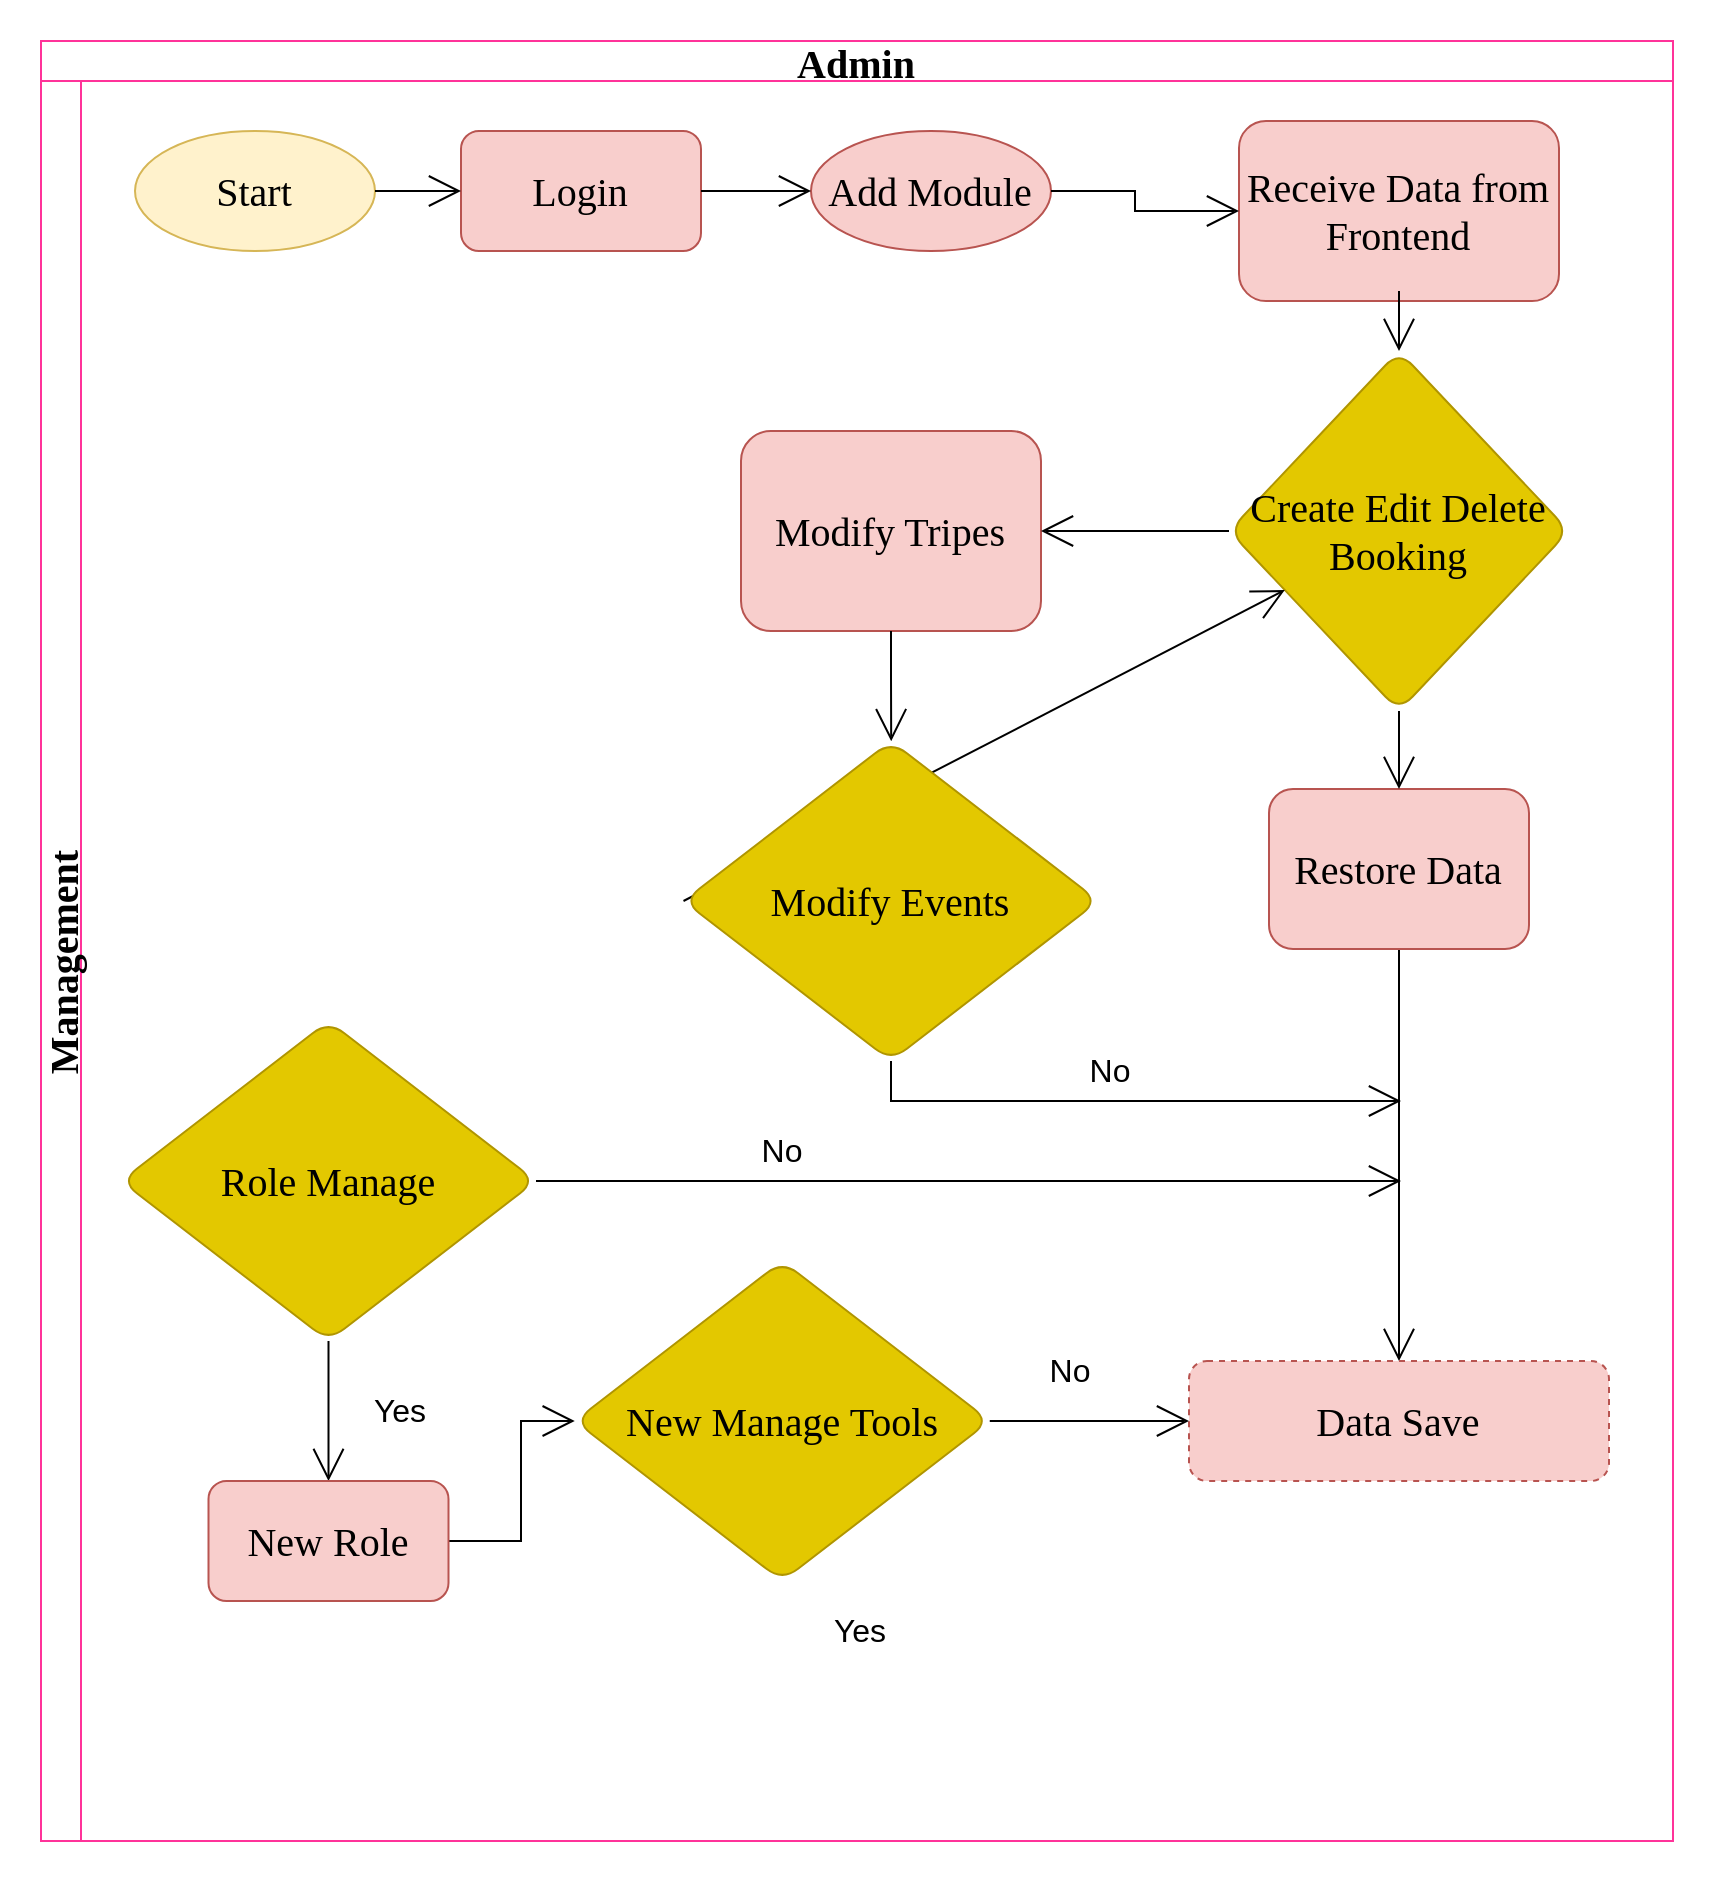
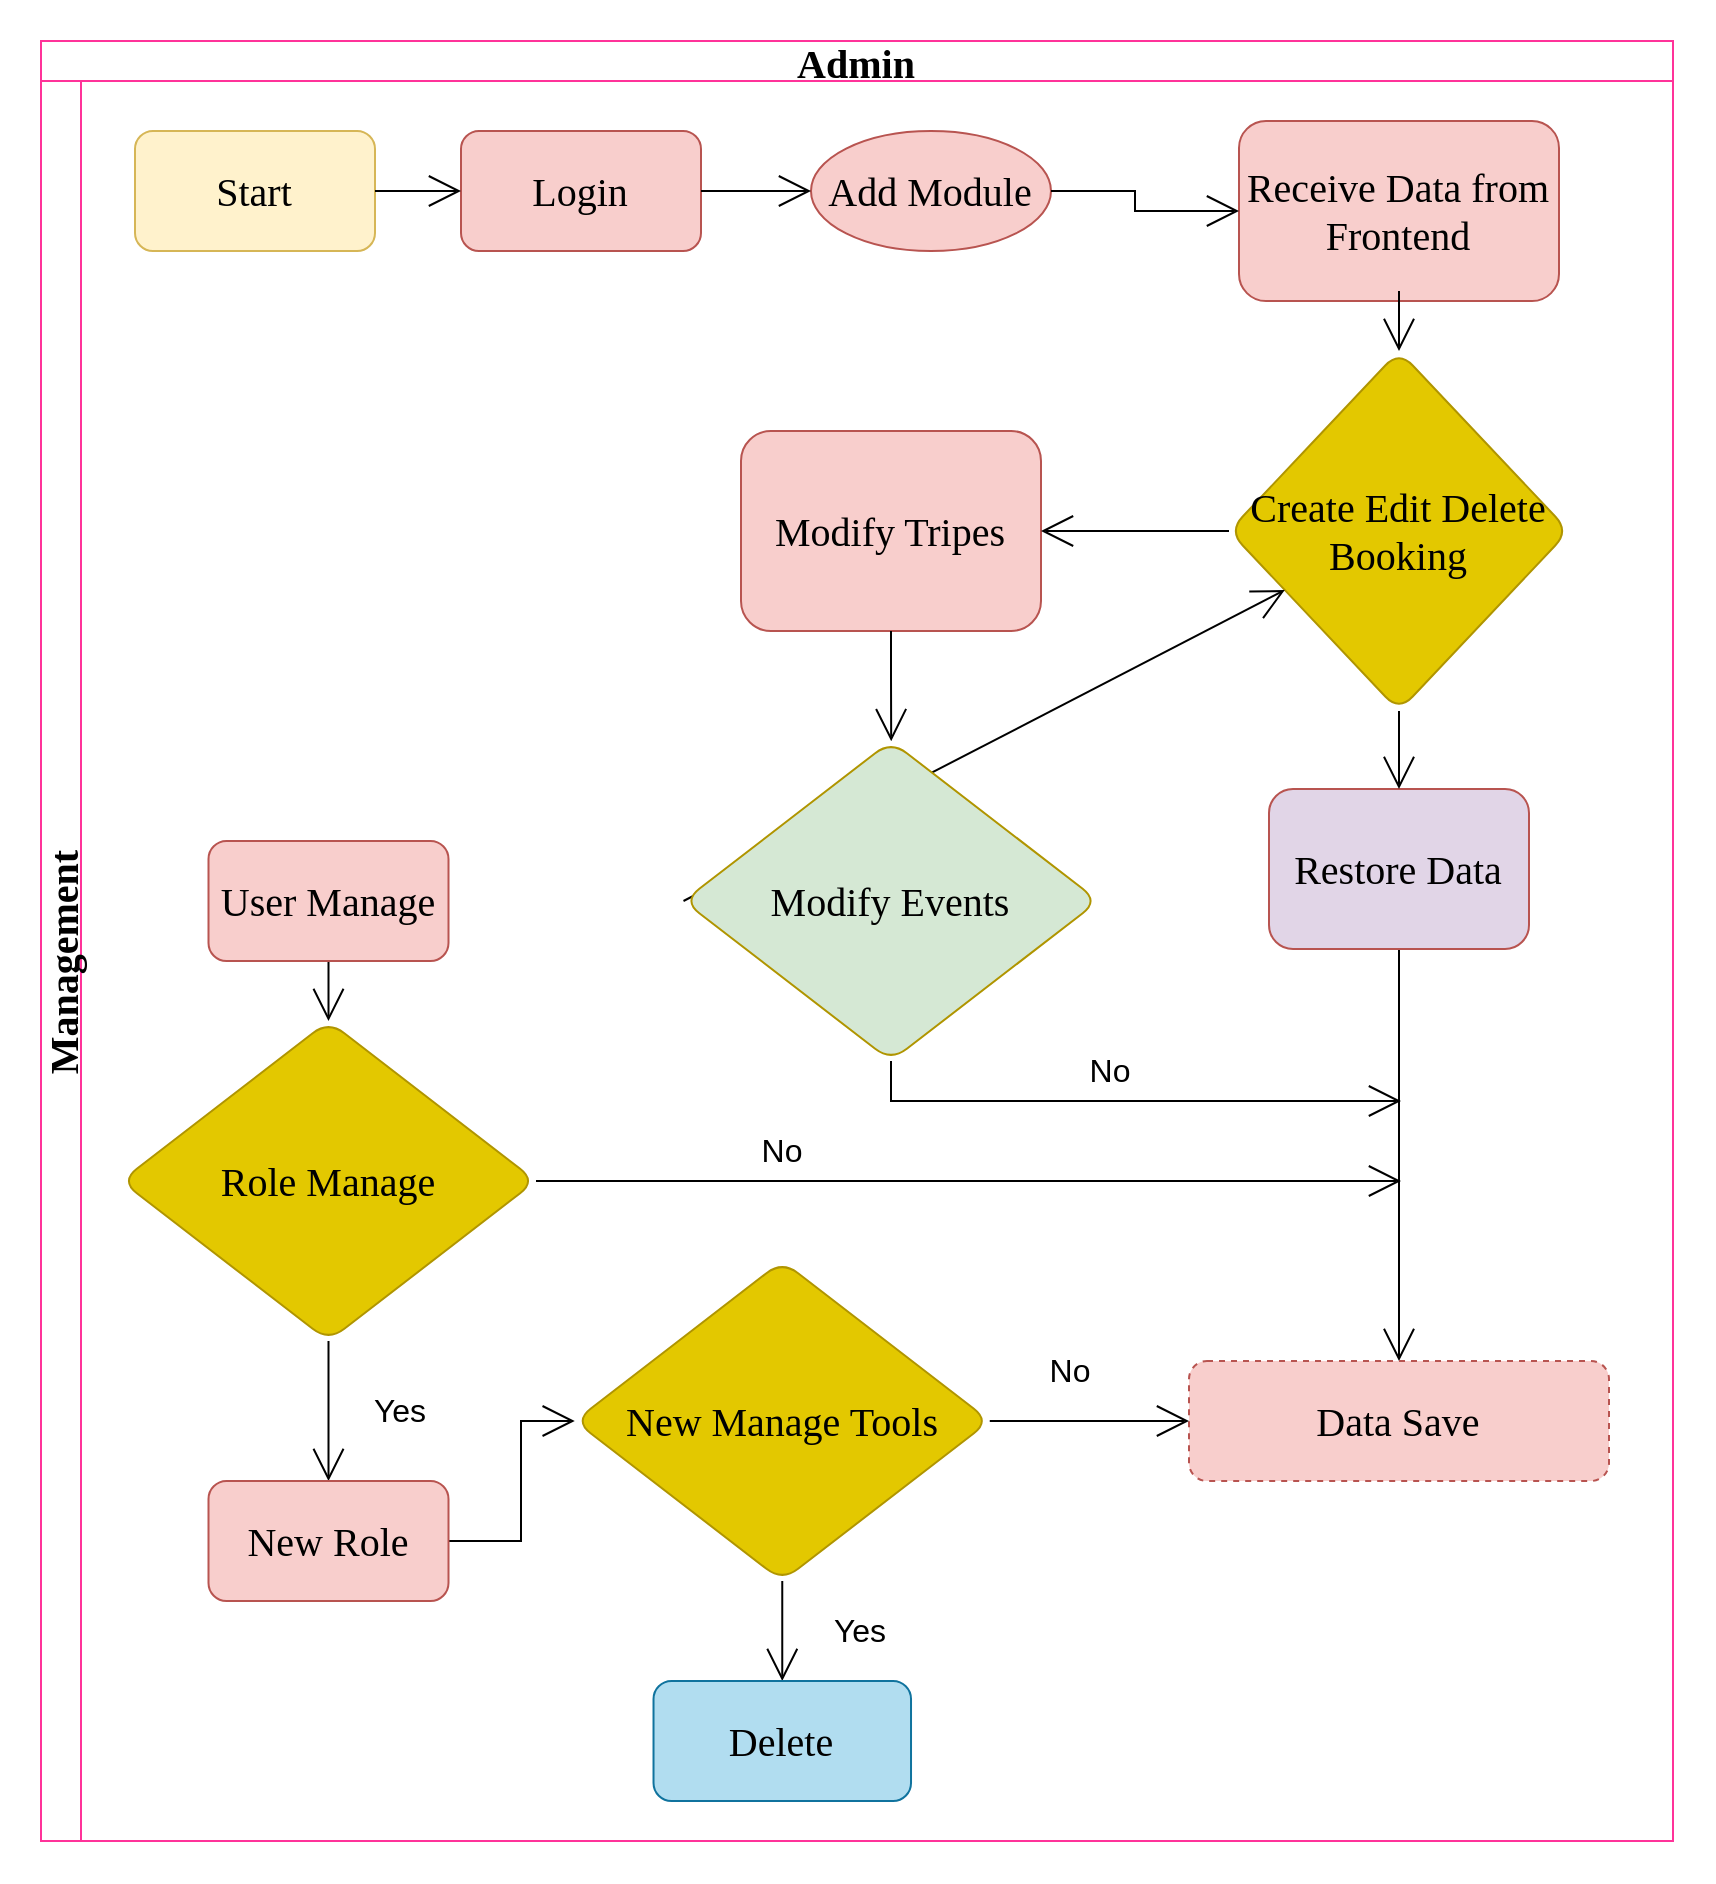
- <mxCell id="4" value="Start" style="ellipse;whiteSpace=wrap;html=1;hachureGap=4;fontFamily=Verdana;fontSize=20;strokeColor=#d6b656;fillColor=#fff2cc;" vertex="1" parent="3"><mxGeometry x="47" y="25" width="120" height="60" as="geometry" /></mxCell>
+ <mxCell id="4" value="Start" style="rounded=1;whiteSpace=wrap;html=1;hachureGap=4;fontFamily=Verdana;fontSize=20;strokeColor=#d6b656;fillColor=#fff2cc;" vertex="1" parent="3"><mxGeometry x="47" y="25" width="120" height="60" as="geometry" /></mxCell>
- <mxCell id="16" value="Restore Data" style="whiteSpace=wrap;html=1;fontSize=20;fontFamily=Verdana;fillColor=#f8cecc;strokeColor=#b85450;rounded=1;hachureGap=4;" vertex="1" parent="3"><mxGeometry x="614" y="354" width="130" height="80" as="geometry" /></mxCell>
+ <mxCell id="16" value="Restore Data" style="whiteSpace=wrap;html=1;fontSize=20;fontFamily=Verdana;fillColor=#e1d5e7;strokeColor=#b85450;rounded=1;hachureGap=4;" vertex="1" parent="3"><mxGeometry x="614" y="354" width="130" height="80" as="geometry" /></mxCell>
+ <mxCell id="35" value="User Manage" style="whiteSpace=wrap;html=1;fontSize=20;fontFamily=Verdana;fillColor=#f8cecc;strokeColor=#b85450;rounded=1;hachureGap=4;" vertex="1" parent="3"><mxGeometry x="83.75" y="380" width="120" height="60" as="geometry" /></mxCell>
- <mxCell id="19" value="&lt;font&gt;Modify Events&lt;/font&gt;" style="rhombus;whiteSpace=wrap;html=1;fontSize=20;fontFamily=Verdana;fillColor=#e3c800;strokeColor=#B09500;fontColor=#000000;rounded=1;hachureGap=4;" vertex="1" parent="3"><mxGeometry x="321.25" y="330" width="207.5" height="160" as="geometry" /></mxCell>
+ <mxCell id="19" value="&lt;font&gt;Modify Events&lt;/font&gt;" style="rhombus;whiteSpace=wrap;html=1;fontSize=20;fontFamily=Verdana;fillColor=#d5e8d4;strokeColor=#B09500;fontColor=#000000;rounded=1;hachureGap=4;" vertex="1" parent="3"><mxGeometry x="321.25" y="330" width="207.5" height="160" as="geometry" /></mxCell>
+ <mxCell id="34" style="edgeStyle=none;rounded=0;orthogonalLoop=1;jettySize=auto;html=1;exitX=0.5;exitY=1;exitDx=0;exitDy=0;fontSize=12;fontColor=#000000;endArrow=open;startSize=14;endSize=14;" edge="1" parent="3" source="35" target="24"><mxGeometry relative="1" as="geometry" /></mxCell>
+ <mxCell id="25" style="edgeStyle=orthogonalEdgeStyle;rounded=0;orthogonalLoop=1;jettySize=auto;html=1;entryX=0.5;entryY=0;entryDx=0;entryDy=0;fontSize=12;fontColor=#000000;endArrow=open;startSize=14;endSize=14;exitX=0.5;exitY=1;exitDx=0;exitDy=0;" edge="1" parent="3" source="27" target="28"><mxGeometry relative="1" as="geometry" /></mxCell>
+ <mxCell id="28" value="Delete" style="rounded=1;whiteSpace=wrap;html=1;hachureGap=4;fontFamily=Verdana;fontSize=20;strokeColor=#10739e;fillColor=#b1ddf0;" vertex="1" parent="3"><mxGeometry x="306.26" y="800" width="128.75" height="60" as="geometry" /></mxCell>
